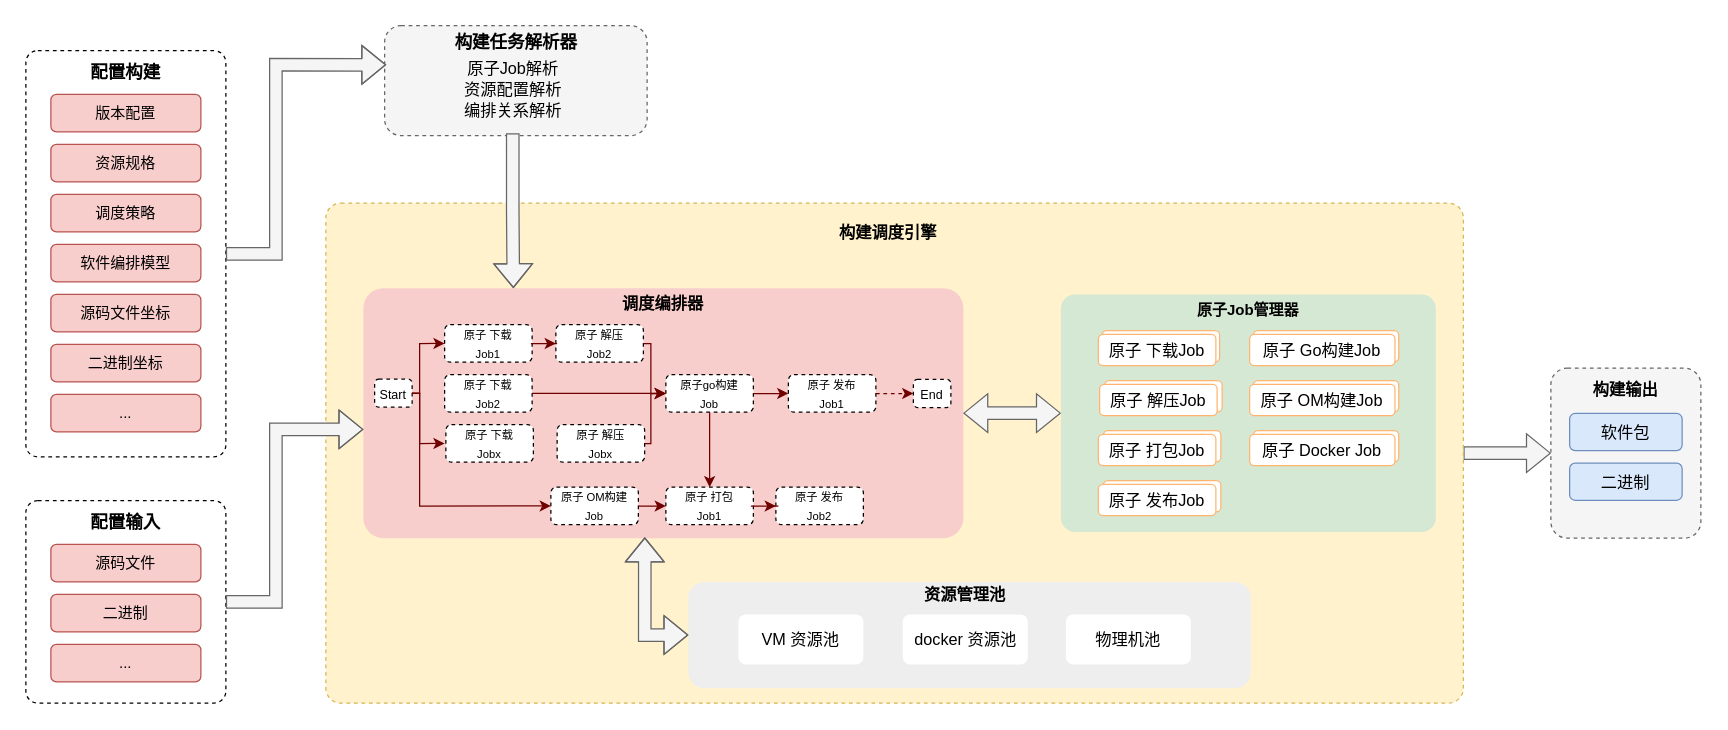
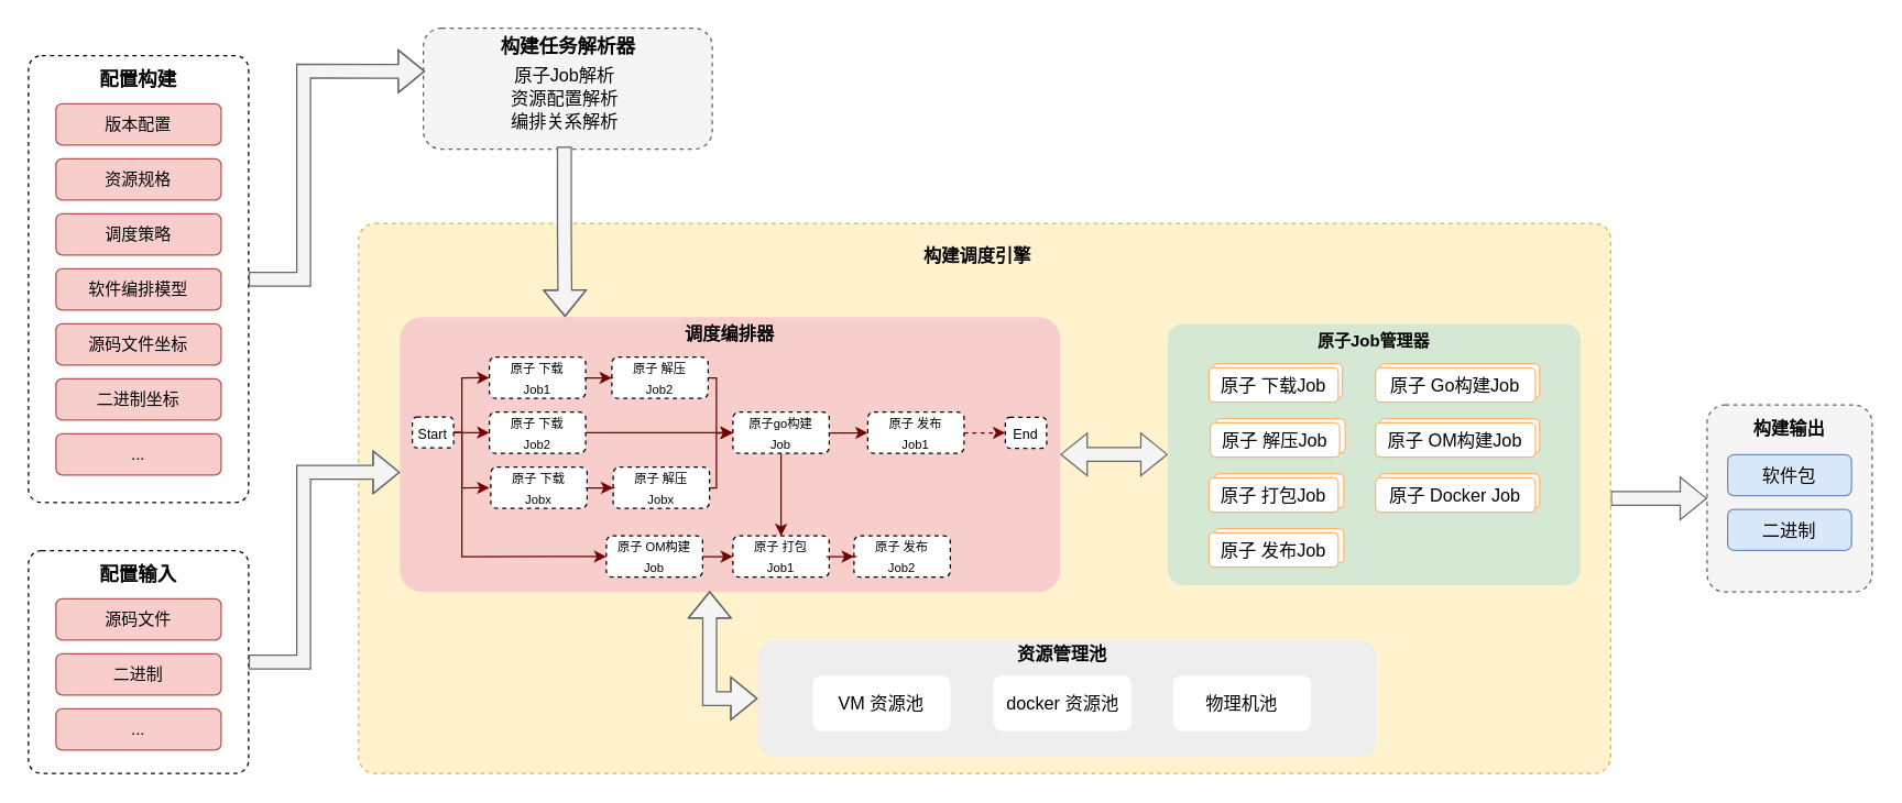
+ <mxCell id="33" style="edgeStyle=orthogonalEdgeStyle;rounded=0;orthogonalLoop=1;jettySize=auto;html=1;entryX=0;entryY=0.5;entryDx=0;entryDy=0;fontSize=9;fillColor=#a20025;strokeColor=#6F0000;" parent="24" source="29" target="32" edge="1"><mxGeometry relative="1" as="geometry" /></mxCell>
+ <mxCell id="38" style="edgeStyle=orthogonalEdgeStyle;rounded=0;orthogonalLoop=1;jettySize=auto;html=1;fontSize=9;fillColor=#a20025;strokeColor=#6F0000;" parent="24" source="34" target="37" edge="1"><mxGeometry relative="1" as="geometry" /></mxCell>
